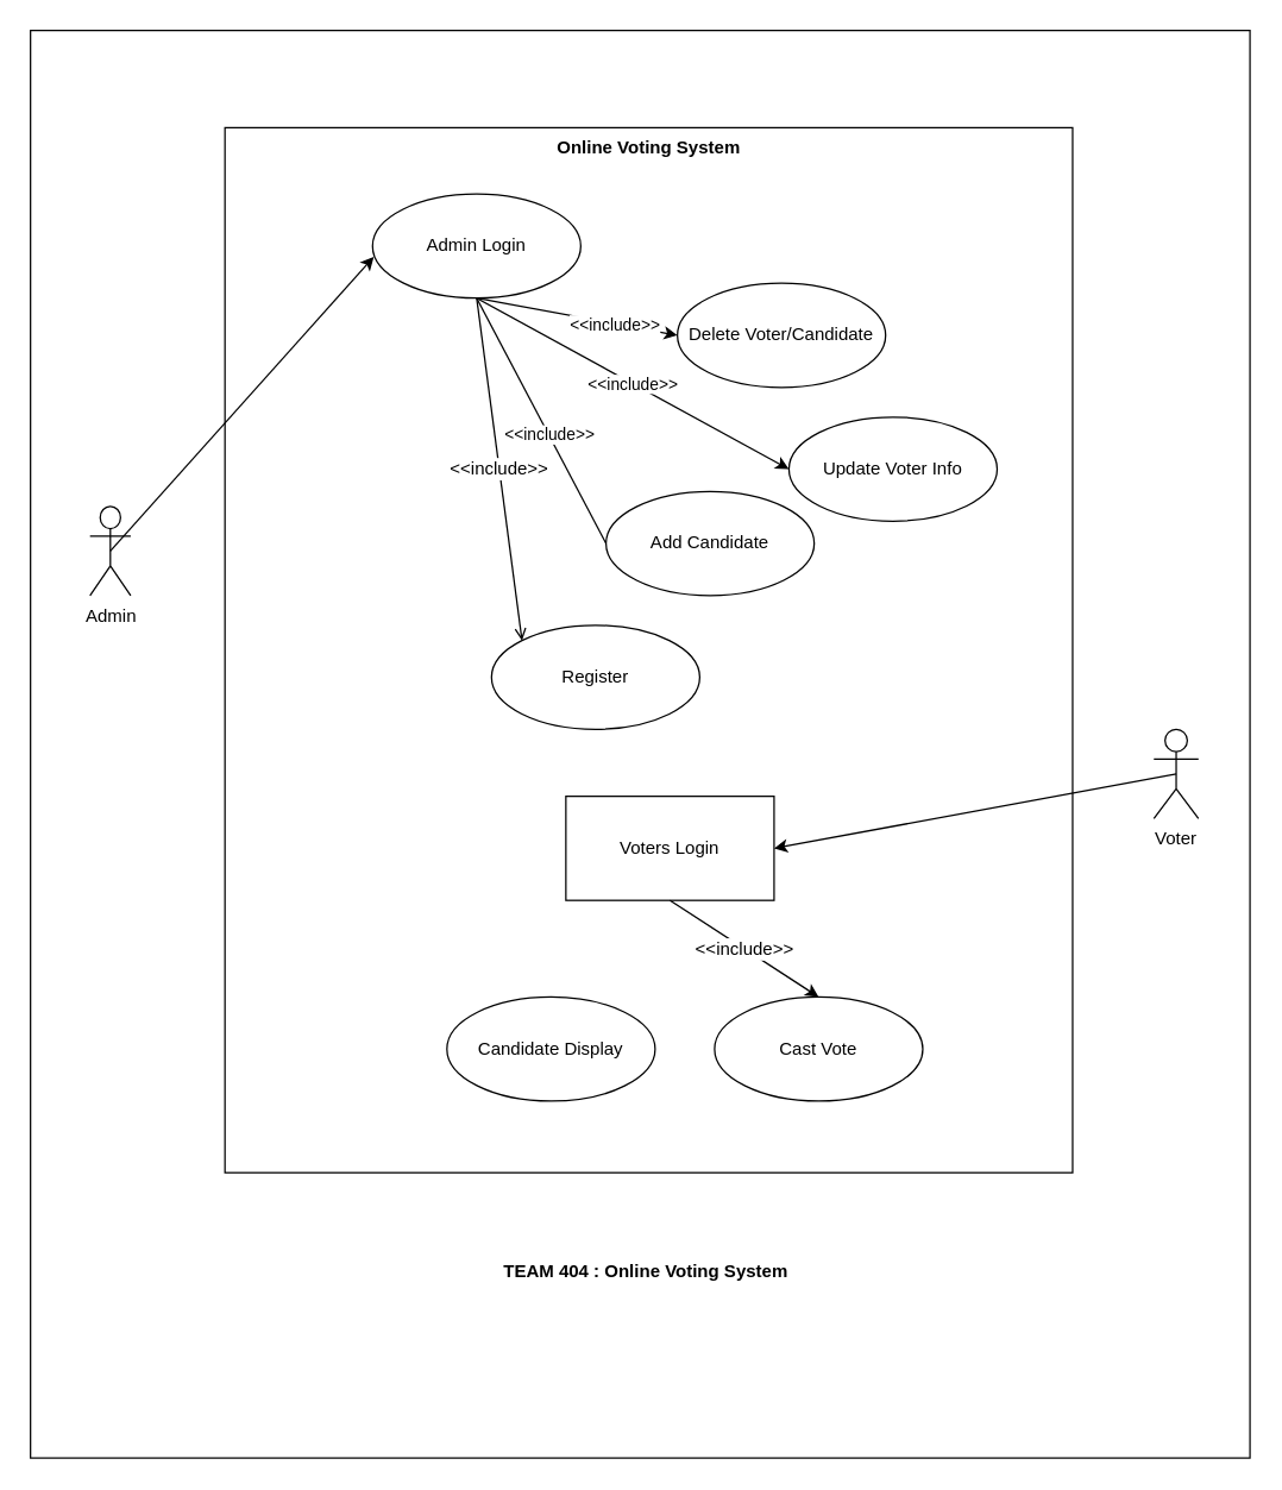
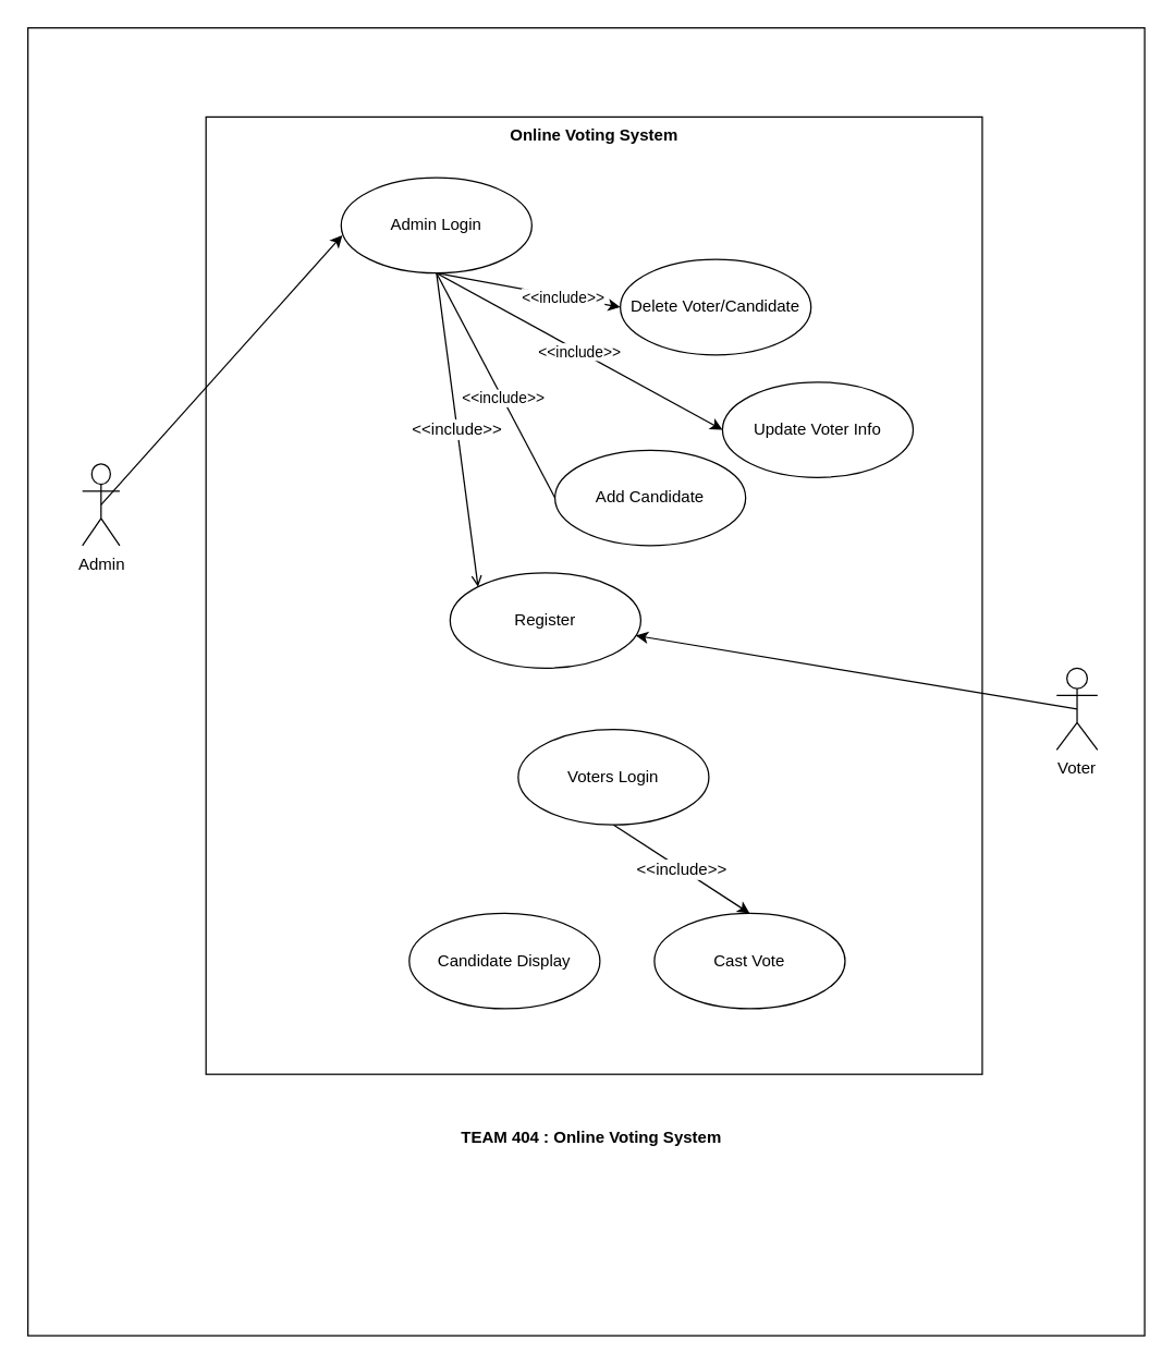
- <mxCell id="22" value="" style="endArrow=classic;html=1;rounded=0;exitX=0.5;exitY=0.5;exitDx=0;exitDy=0;exitPerimeter=0;entryX=1;entryY=0.5;entryDx=0;entryDy=0;" parent="1" source="9" target="7" edge="1"><mxGeometry width="50" height="50" relative="1" as="geometry"><mxPoint x="410" y="620" as="sourcePoint" /><mxPoint x="460" y="570" as="targetPoint" /></mxGeometry></mxCell>
+ <mxCell id="22" value="" style="endArrow=classic;html=1;rounded=0;exitX=0.5;exitY=0.5;exitDx=0;exitDy=0;exitPerimeter=0;" parent="1" source="9" target="5" edge="1"><mxGeometry width="50" height="50" relative="1" as="geometry"><mxPoint x="410" y="620" as="sourcePoint" /><mxPoint x="460" y="570" as="targetPoint" /></mxGeometry></mxCell>
- <mxCell id="7" value="Voters Login" style="whiteSpace=wrap;html=1;fontSize=12;rounded=0;" parent="1" vertex="1"><mxGeometry x="380" y="535" width="140" height="70" as="geometry" /></mxCell>
+ <mxCell id="7" value="Voters Login" style="ellipse;whiteSpace=wrap;html=1;fontSize=12;" parent="1" vertex="1"><mxGeometry x="380" y="535" width="140" height="70" as="geometry" /></mxCell>
- <mxCell id="12" value="TEAM 404 : Online Voting System" style="text;html=1;strokeColor=none;fillColor=none;align=center;verticalAlign=middle;whiteSpace=wrap;rounded=0;fontSize=12;horizontal=1;fontStyle=1" parent="1" vertex="1"><mxGeometry x="321" y="840" width="225.99" height="30" as="geometry" /></mxCell>
+ <mxCell id="12" value="TEAM 404 : Online Voting System" style="text;html=1;strokeColor=none;fillColor=none;align=center;verticalAlign=middle;whiteSpace=wrap;rounded=0;fontSize=12;horizontal=1;fontStyle=1" parent="1" vertex="1"><mxGeometry x="321" y="820" width="225.99" height="30" as="geometry" /></mxCell>
